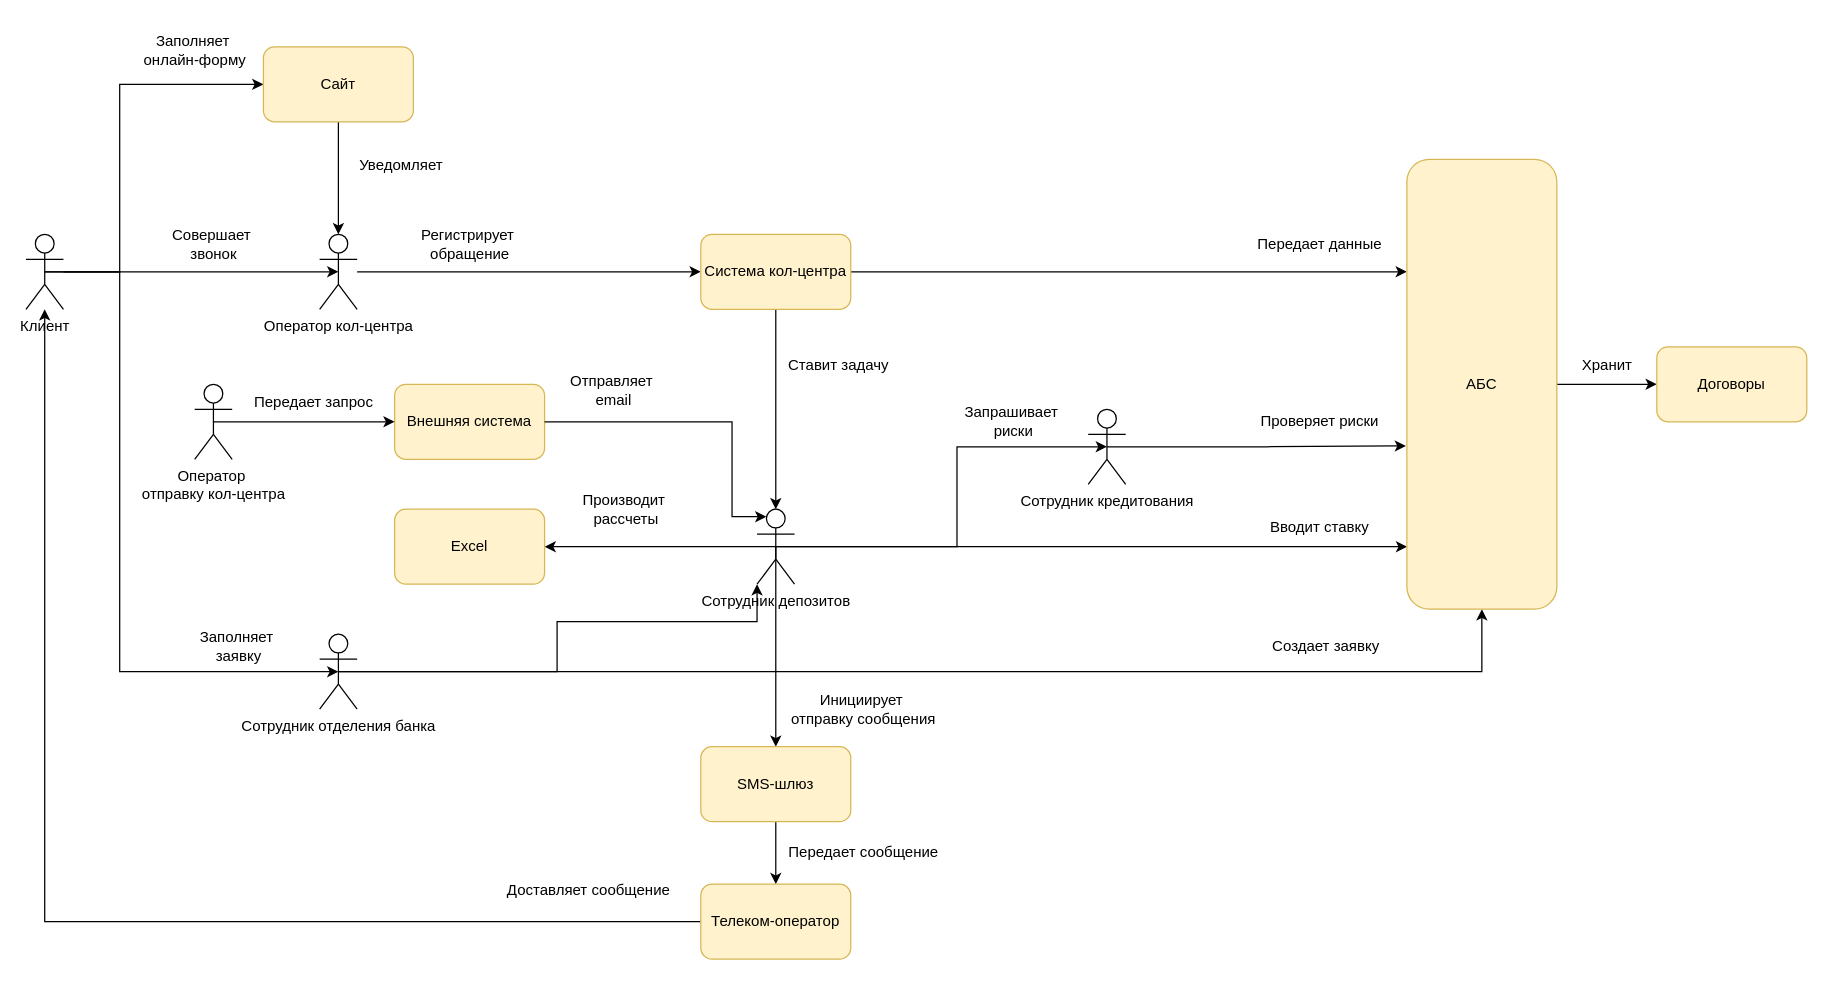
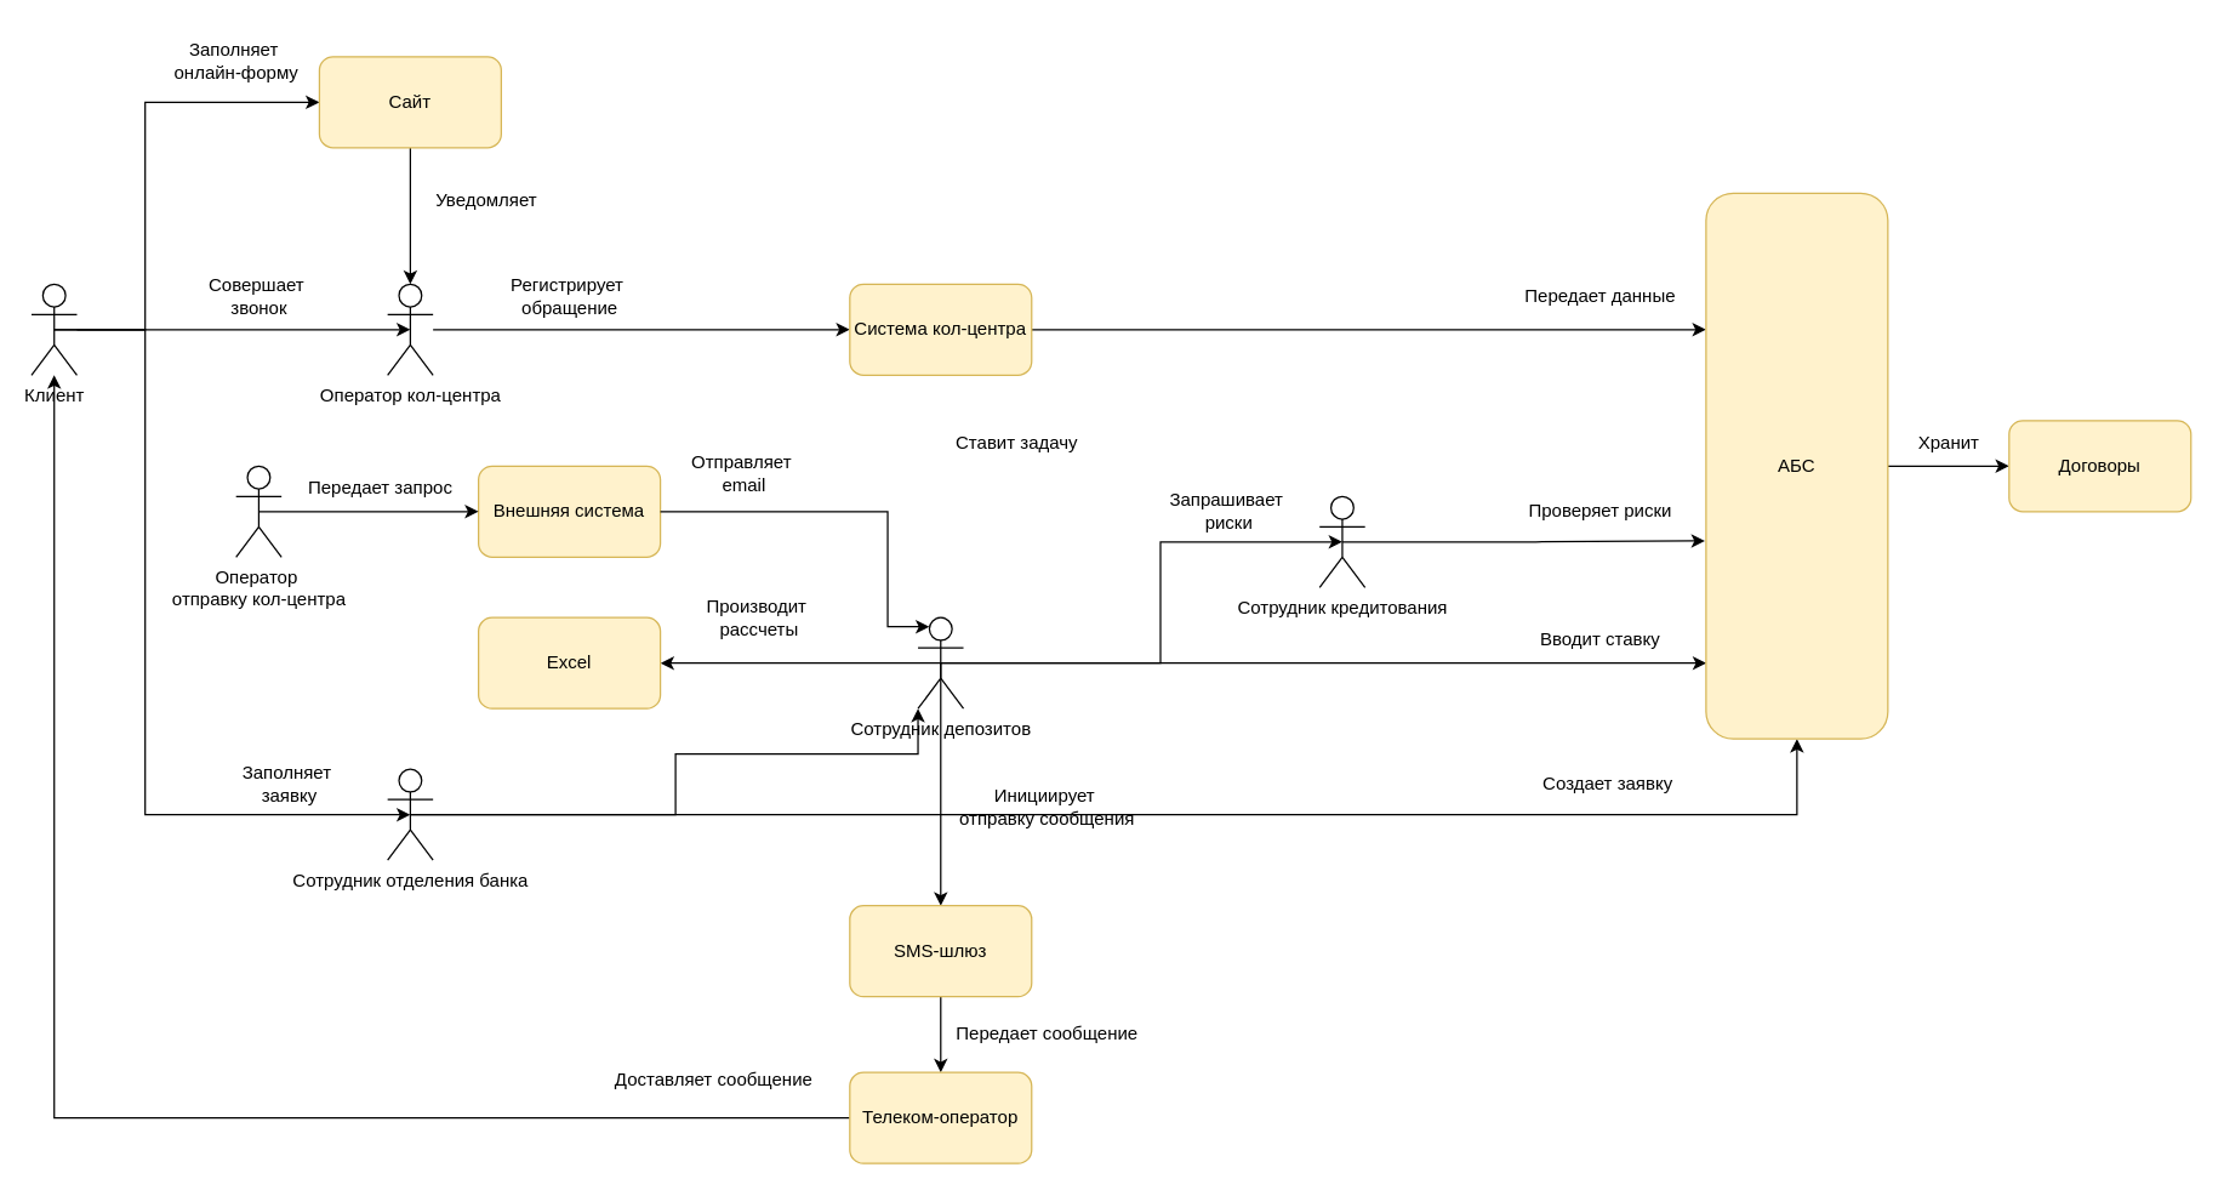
- <mxCell id="18" style="edgeStyle=orthogonalEdgeStyle;rounded=0;orthogonalLoop=1;jettySize=auto;html=1;exitX=0.5;exitY=1;exitDx=0;exitDy=0;entryX=0.5;entryY=0;entryDx=0;entryDy=0;entryPerimeter=0;" edge="1" parent="1" source="19" target="13"><mxGeometry relative="1" as="geometry"><Array as="points"><mxPoint x="620" y="247" /></Array></mxGeometry></mxCell>
- <mxCell id="43" value="Инициирует&amp;nbsp;&lt;div&gt;отправку&amp;nbsp;&lt;span style=&quot;background-color: transparent; color: light-dark(rgb(0, 0, 0), rgb(255, 255, 255));&quot;&gt;сообщения&lt;/span&gt;&lt;/div&gt;" style="text;html=1;align=center;verticalAlign=middle;resizable=0;points=[];autosize=1;strokeColor=none;fillColor=none;" vertex="1" parent="1"><mxGeometry x="620" y="547" width="140" height="40" as="geometry" /></mxCell>
+ <mxCell id="43" value="Инициирует&amp;nbsp;&lt;div&gt;отправку&amp;nbsp;&lt;span style=&quot;background-color: transparent; color: light-dark(rgb(0, 0, 0), rgb(255, 255, 255));&quot;&gt;сообщения&lt;/span&gt;&lt;/div&gt;" style="text;html=1;align=center;verticalAlign=middle;resizable=0;points=[];autosize=1;strokeColor=none;fillColor=none;" vertex="1" parent="1"><mxGeometry x="620" y="512" width="140" height="40" as="geometry" /></mxCell>
